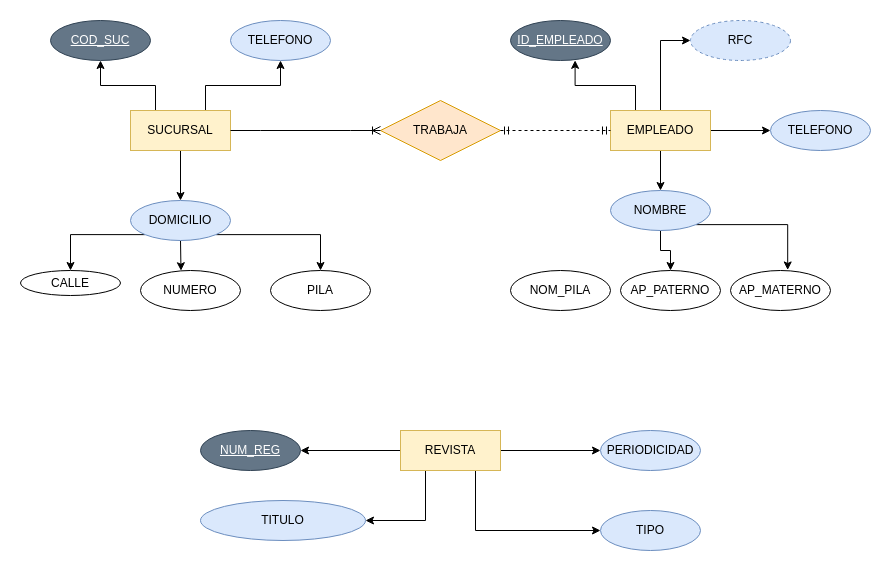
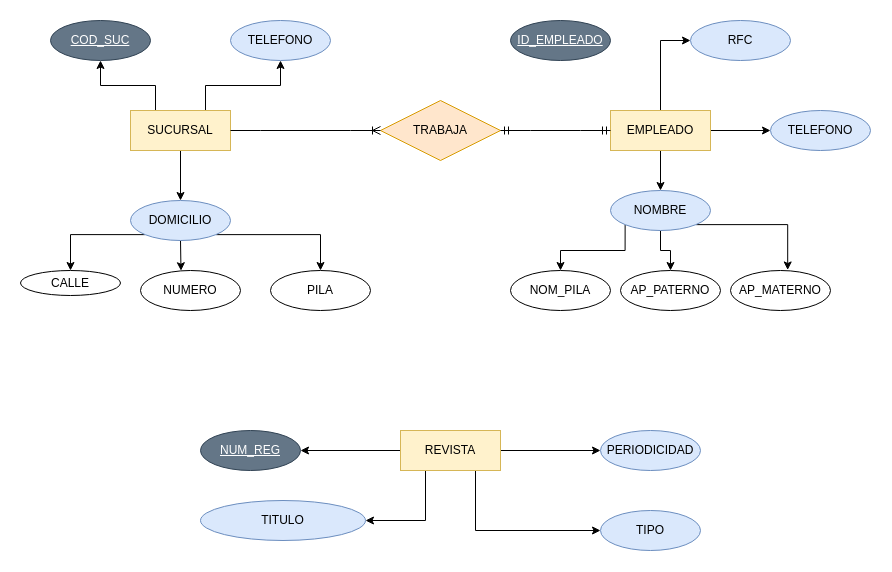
- <mxCell id="26" value="RFC" style="ellipse;whiteSpace=wrap;html=1;align=center;fillColor=#dae8fc;strokeColor=#6c8ebf;dashed=1;" vertex="1" parent="1"><mxGeometry x="690" y="20" width="100" height="40" as="geometry" /></mxCell>
+ <mxCell id="26" value="RFC" style="ellipse;whiteSpace=wrap;html=1;align=center;fillColor=#dae8fc;strokeColor=#6c8ebf;" vertex="1" parent="1"><mxGeometry x="690" y="20" width="100" height="40" as="geometry" /></mxCell>
- <mxCell id="15" style="edgeStyle=orthogonalEdgeStyle;rounded=0;orthogonalLoop=1;jettySize=auto;html=1;exitX=0.25;exitY=0;exitDx=0;exitDy=0;entryX=0.646;entryY=0.996;entryDx=0;entryDy=0;entryPerimeter=0;" edge="1" parent="1" source="19" target="21"><mxGeometry relative="1" as="geometry" /></mxCell>
- <mxCell id="32" value="" style="edgeStyle=entityRelationEdgeStyle;fontSize=12;html=1;endArrow=ERmandOne;startArrow=ERmandOne;rounded=0;entryX=0;entryY=0.5;entryDx=0;entryDy=0;exitX=1;exitY=0.5;exitDx=0;exitDy=0;dashed=1;" edge="1" parent="1" source="20" target="19"><mxGeometry width="100" height="100" relative="1" as="geometry"><mxPoint x="370" y="320" as="sourcePoint" /><mxPoint x="470" y="220" as="targetPoint" /></mxGeometry></mxCell>
+ <mxCell id="32" value="" style="edgeStyle=entityRelationEdgeStyle;fontSize=12;html=1;endArrow=ERmandOne;startArrow=ERmandOne;rounded=0;entryX=0;entryY=0.5;entryDx=0;entryDy=0;exitX=1;exitY=0.5;exitDx=0;exitDy=0;" edge="1" parent="1" source="20" target="19"><mxGeometry width="100" height="100" relative="1" as="geometry"><mxPoint x="370" y="320" as="sourcePoint" /><mxPoint x="470" y="220" as="targetPoint" /></mxGeometry></mxCell>
+ <mxCell id="22" style="edgeStyle=orthogonalEdgeStyle;rounded=0;orthogonalLoop=1;jettySize=auto;html=1;exitX=0;exitY=1;exitDx=0;exitDy=0;entryX=0.5;entryY=0;entryDx=0;entryDy=0;" edge="1" parent="1" source="25" target="30"><mxGeometry relative="1" as="geometry" /></mxCell>
